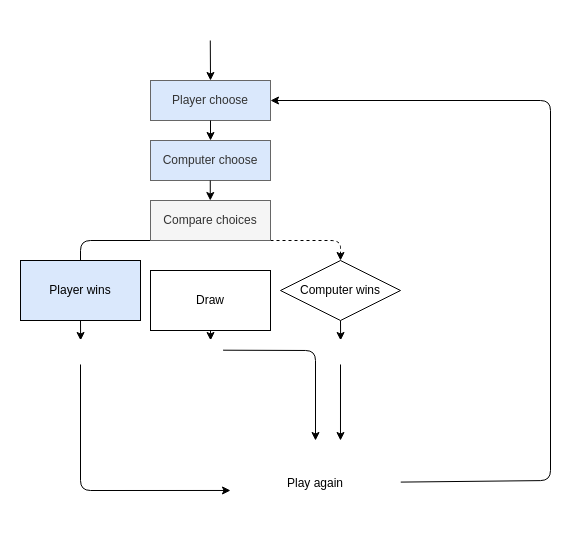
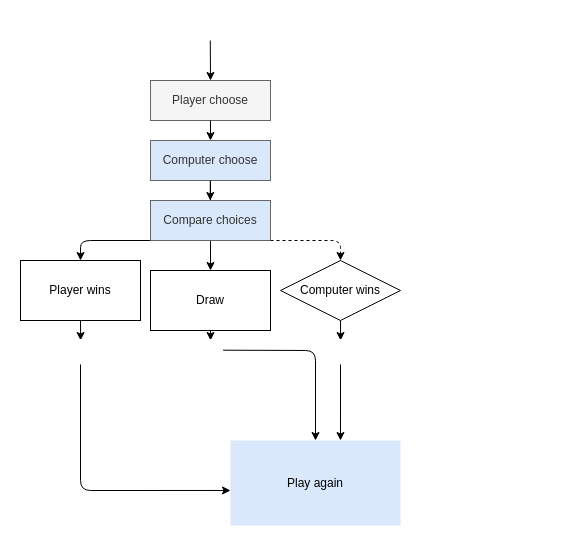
- <mxCell id="4" value="Player choose" style="rounded=0;whiteSpace=wrap;html=1;fillColor=#dae8fc;strokeColor=#666666;fontColor=#333333;" vertex="1" parent="1"><mxGeometry x="150" y="80" width="120" height="40" as="geometry" /></mxCell>
+ <mxCell id="4" value="Player choose" style="rounded=0;whiteSpace=wrap;html=1;fillColor=#f5f5f5;strokeColor=#666666;fontColor=#333333;" vertex="1" parent="1"><mxGeometry x="150" y="80" width="120" height="40" as="geometry" /></mxCell>
- <mxCell id="10" value="Compare choices" style="rounded=0;whiteSpace=wrap;html=1;fillColor=#f5f5f5;strokeColor=#666666;fontColor=#333333;" vertex="1" parent="1"><mxGeometry x="150" y="200" width="120" height="40" as="geometry" /></mxCell>
+ <mxCell id="10" value="Compare choices" style="rounded=0;whiteSpace=wrap;html=1;fillColor=#dae8fc;strokeColor=#666666;fontColor=#333333;" vertex="1" parent="1"><mxGeometry x="150" y="200" width="120" height="40" as="geometry" /></mxCell>
- <mxCell id="24" style="edgeStyle=none;html=1;entryX=1;entryY=0.5;entryDx=0;entryDy=0;strokeColor=#000000;" edge="1" parent="1" source="25" target="4"><mxGeometry relative="1" as="geometry"><Array as="points"><mxPoint x="550" y="480" /><mxPoint x="550" y="100" /></Array></mxGeometry></mxCell>
+ <mxCell id="5" value="" style="edgeStyle=none;html=1;strokeColor=#000000;" edge="1" parent="1" source="6" target="17"><mxGeometry relative="1" as="geometry" /></mxCell>
- <mxCell id="9" style="edgeStyle=none;html=1;exitX=0;exitY=1;exitDx=0;exitDy=0;entryX=0.5;entryY=0;entryDx=0;entryDy=0;strokeColor=#000000;endArrow=none;" edge="1" parent="1" source="10" target="13"><mxGeometry relative="1" as="geometry"><Array as="points"><mxPoint x="80" y="240" /></Array></mxGeometry></mxCell>
+ <mxCell id="9" style="edgeStyle=none;html=1;exitX=0;exitY=1;exitDx=0;exitDy=0;entryX=0.5;entryY=0;entryDx=0;entryDy=0;strokeColor=#000000;" edge="1" parent="1" source="10" target="13"><mxGeometry relative="1" as="geometry"><Array as="points"><mxPoint x="80" y="240" /></Array></mxGeometry></mxCell>
- <mxCell id="13" value="Player wins" style="rounded=0;whiteSpace=wrap;html=1;strokeColor=#000000;fillColor=#dae8fc;" vertex="1" parent="1"><mxGeometry x="20" y="260" width="120" height="60" as="geometry" /></mxCell>
+ <mxCell id="13" value="Player wins" style="rounded=0;whiteSpace=wrap;html=1;strokeColor=#000000;" vertex="1" parent="1"><mxGeometry x="20" y="260" width="120" height="60" as="geometry" /></mxCell>
- <mxCell id="25" value="Play again" style="rounded=0;whiteSpace=wrap;html=1;sketch=0;strokeWidth=3;strokeColor=none;" vertex="1" parent="1"><mxGeometry x="230" y="440" width="170" height="85" as="geometry" /></mxCell>
+ <mxCell id="25" value="Play again" style="rounded=0;whiteSpace=wrap;html=1;sketch=0;strokeWidth=3;strokeColor=none;fillColor=#dae8fc;" vertex="1" parent="1"><mxGeometry x="230" y="440" width="170" height="85" as="geometry" /></mxCell>
